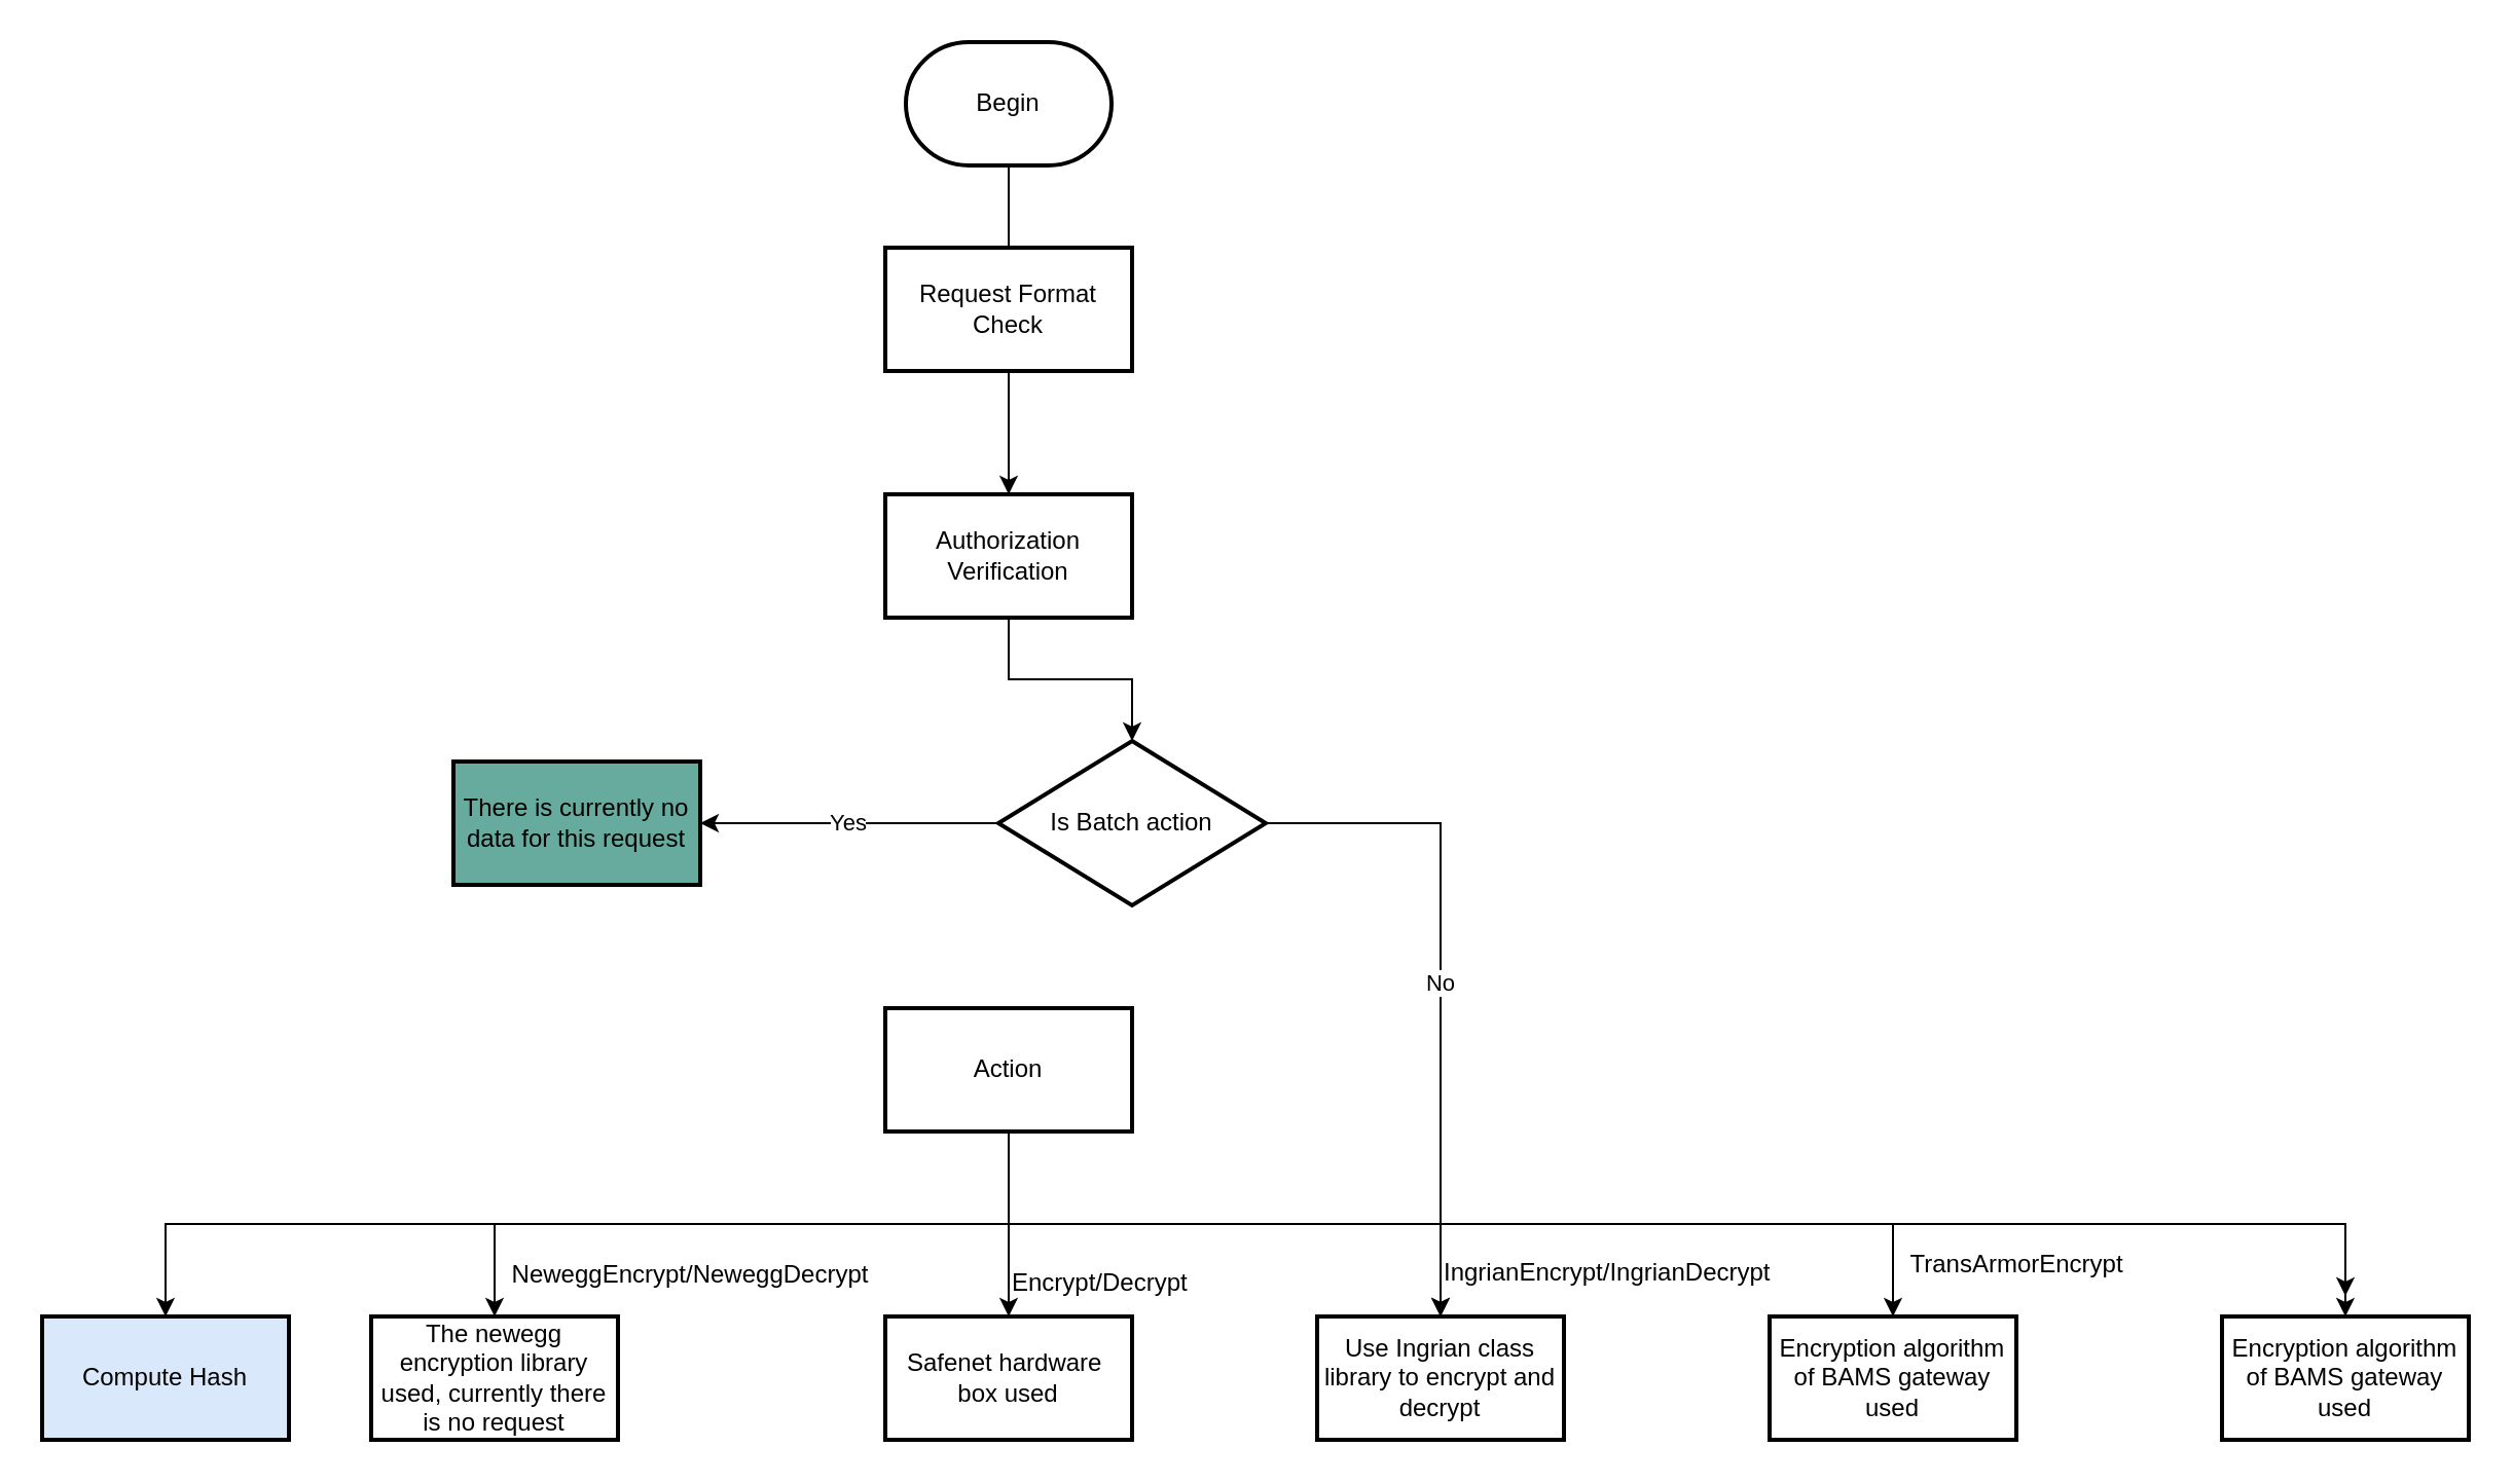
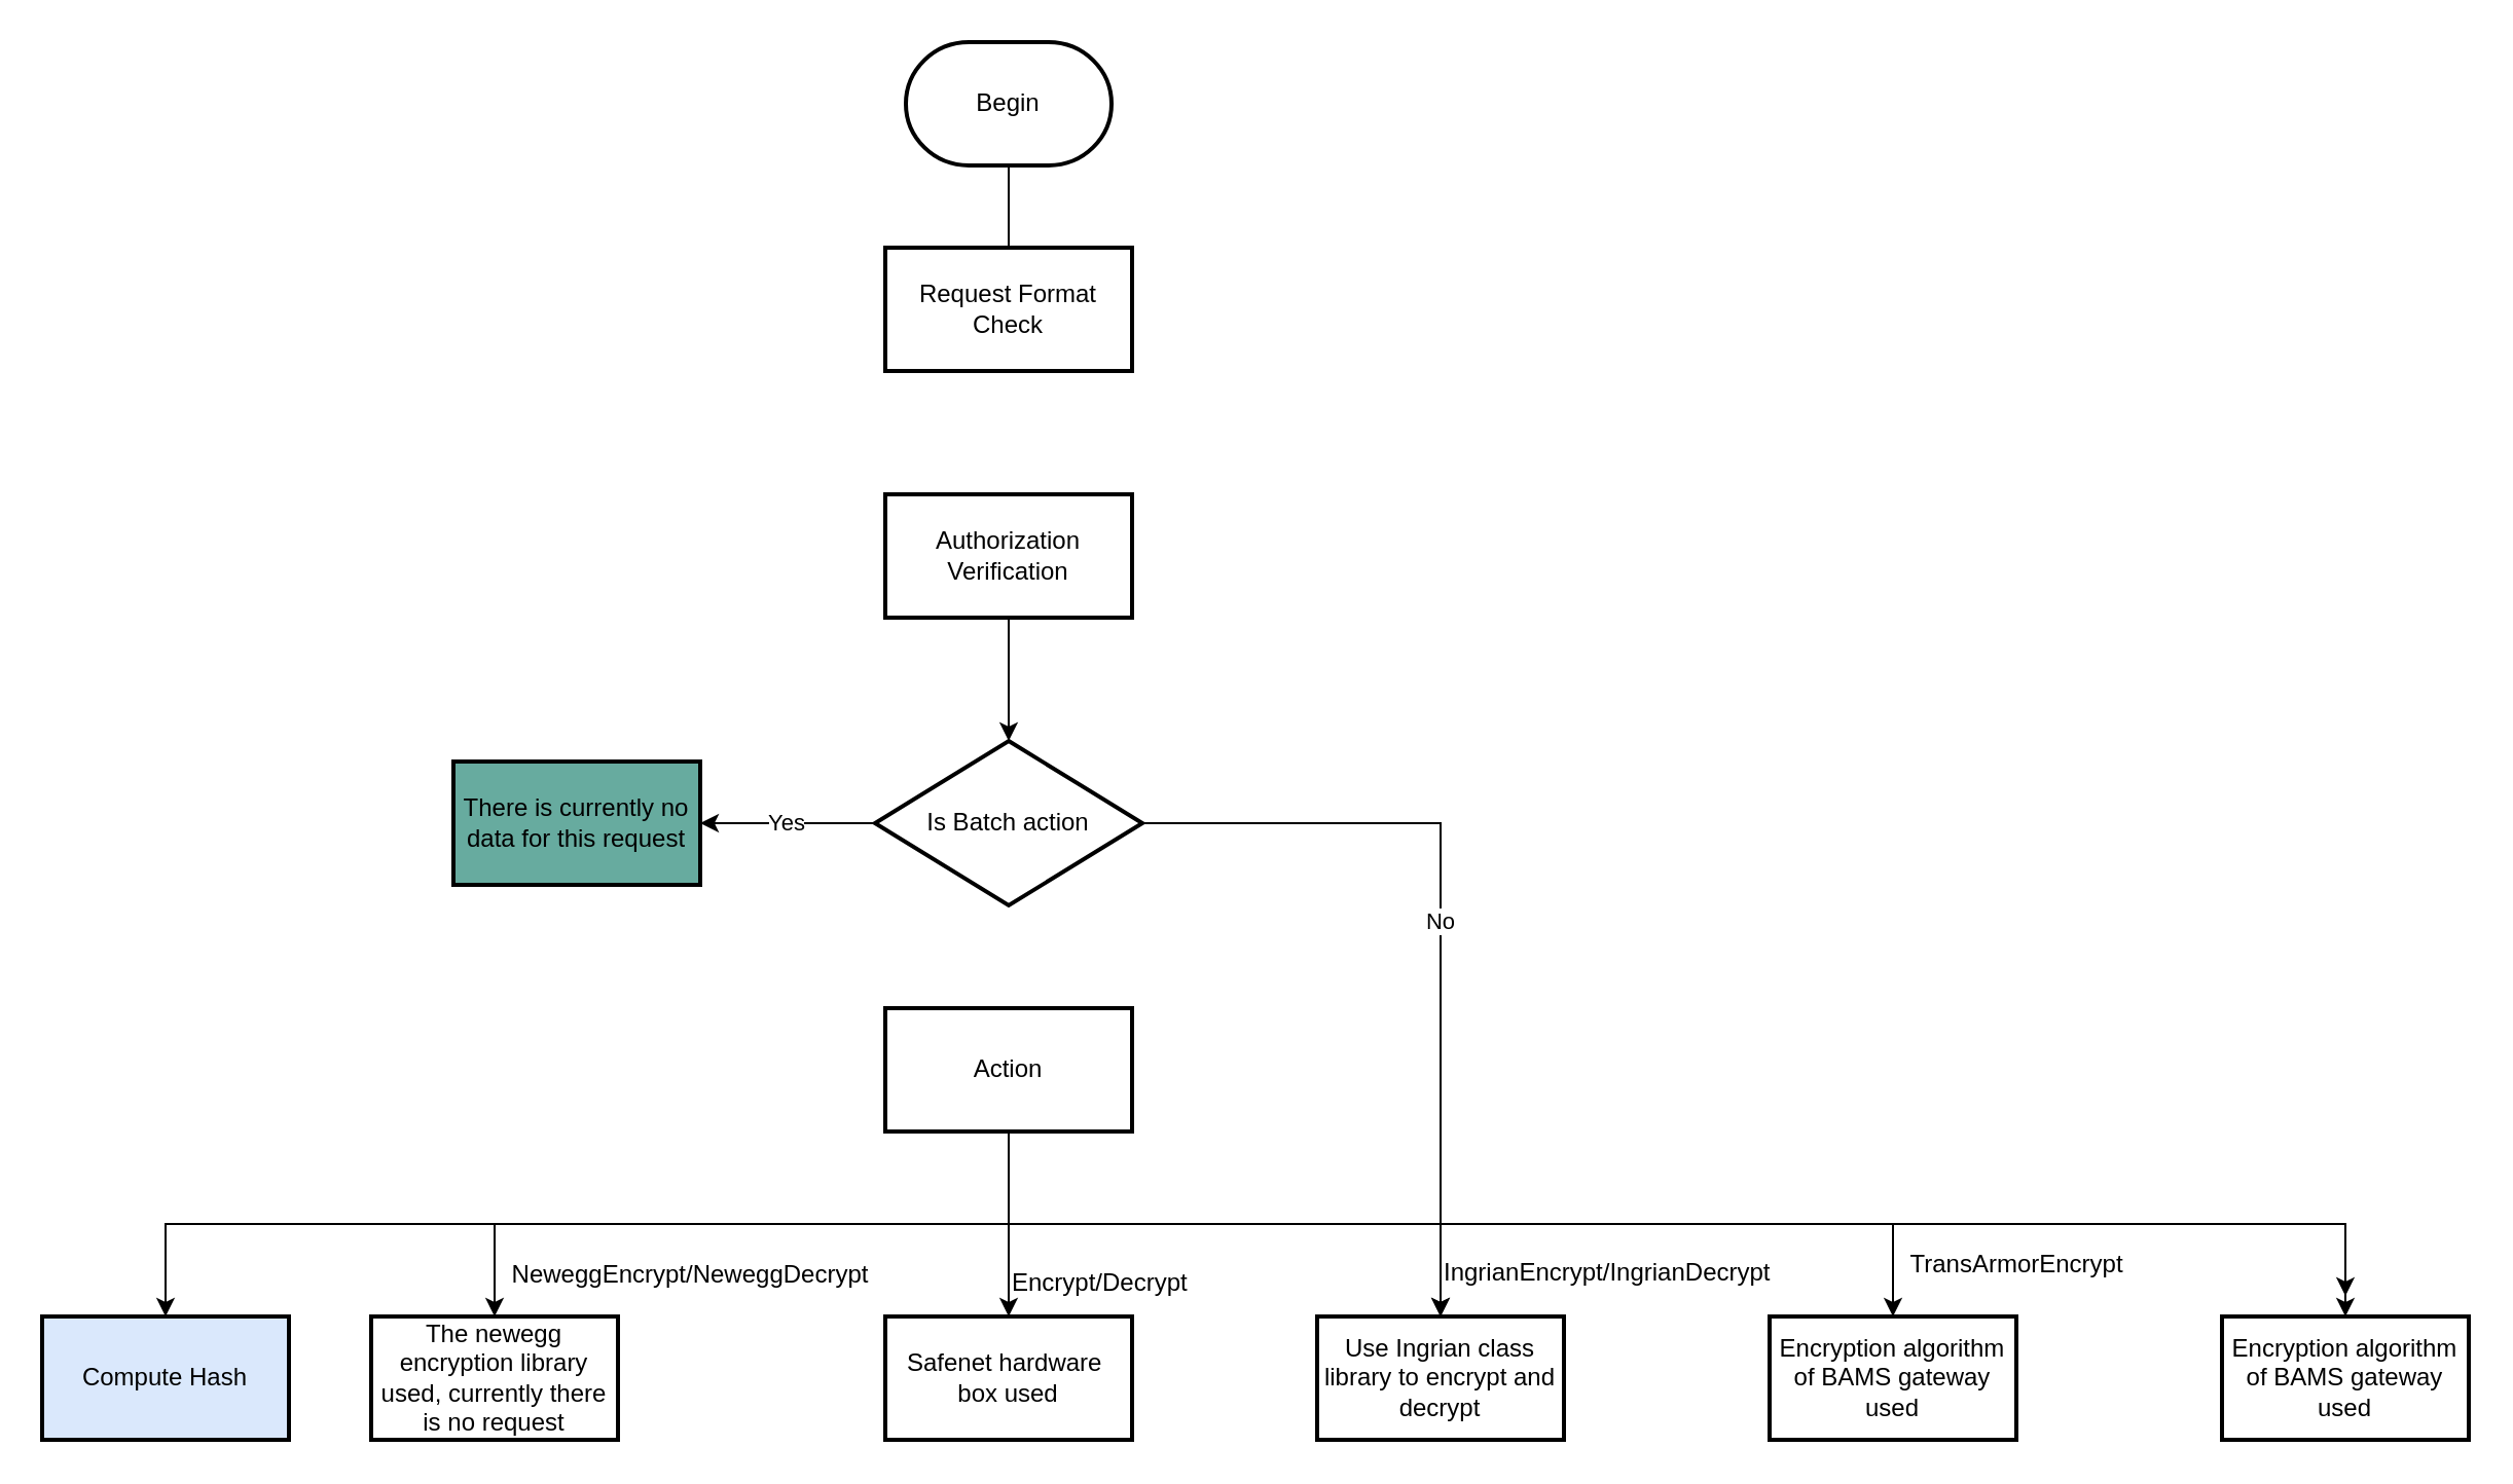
- <mxCell id="4" value="" style="edgeStyle=orthogonalEdgeStyle;rounded=0;orthogonalLoop=1;jettySize=auto;html=1;" edge="1" parent="1" source="5" target="7"><mxGeometry relative="1" as="geometry" /></mxCell>
- <mxCell id="10" value="Is Batch action" style="rhombus;whiteSpace=wrap;html=1;strokeWidth=2;" vertex="1" parent="1"><mxGeometry x="485" y="360" width="130" height="80" as="geometry" /></mxCell>
+ <mxCell id="10" value="Is Batch action" style="rhombus;whiteSpace=wrap;html=1;strokeWidth=2;" vertex="1" parent="1"><mxGeometry x="425" y="360" width="130" height="80" as="geometry" /></mxCell>
